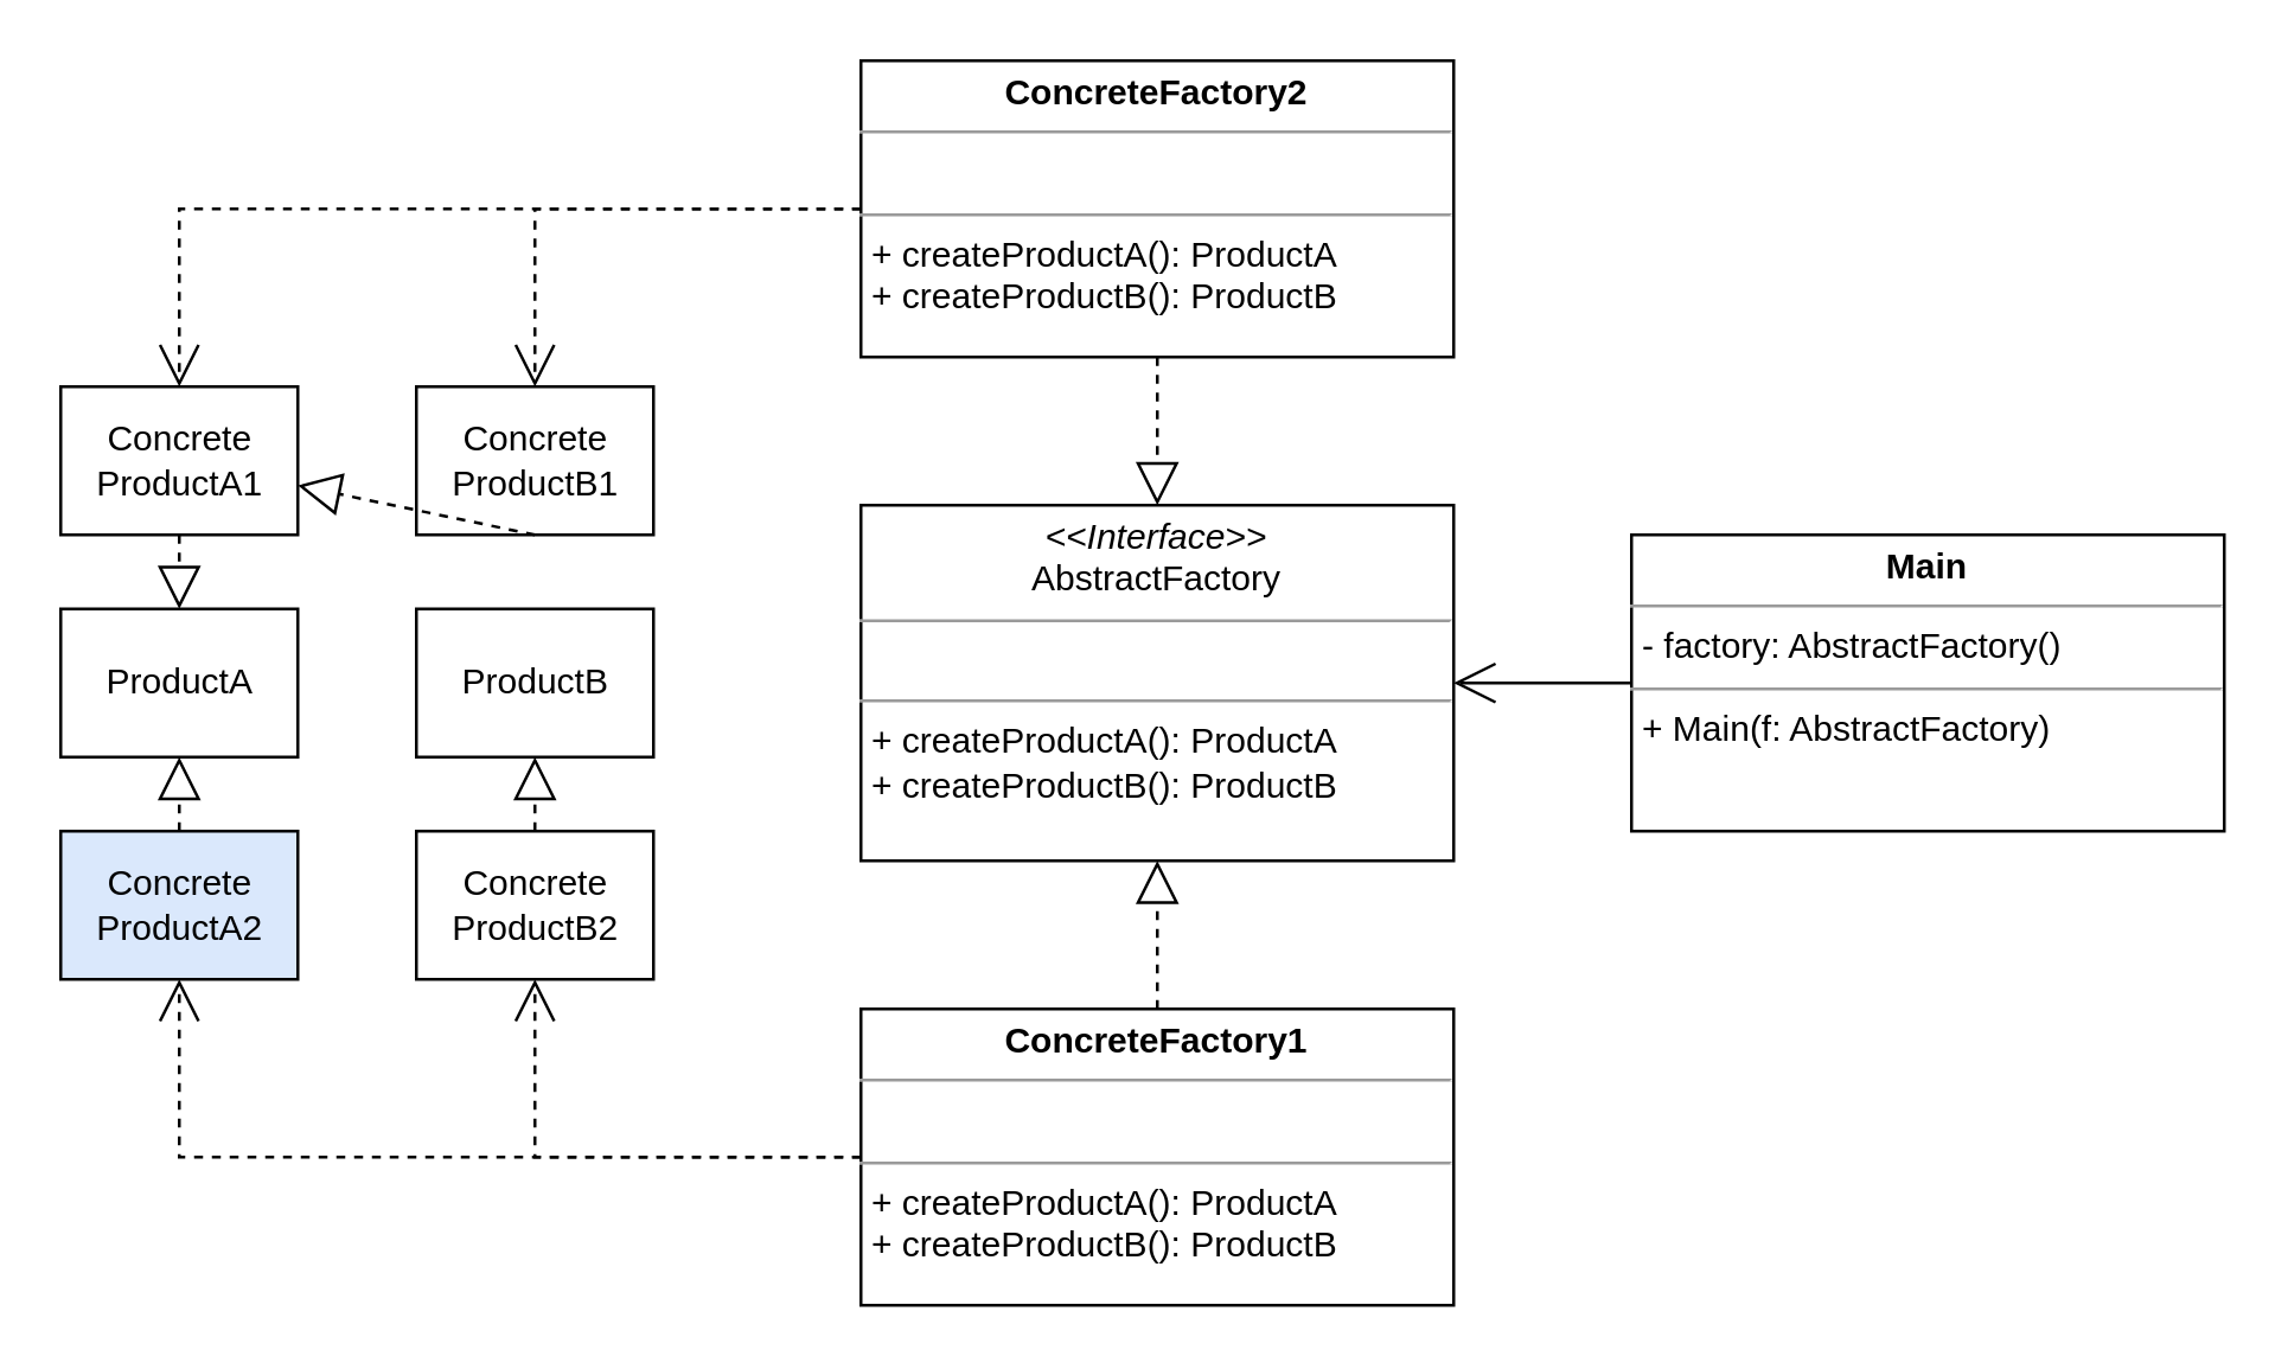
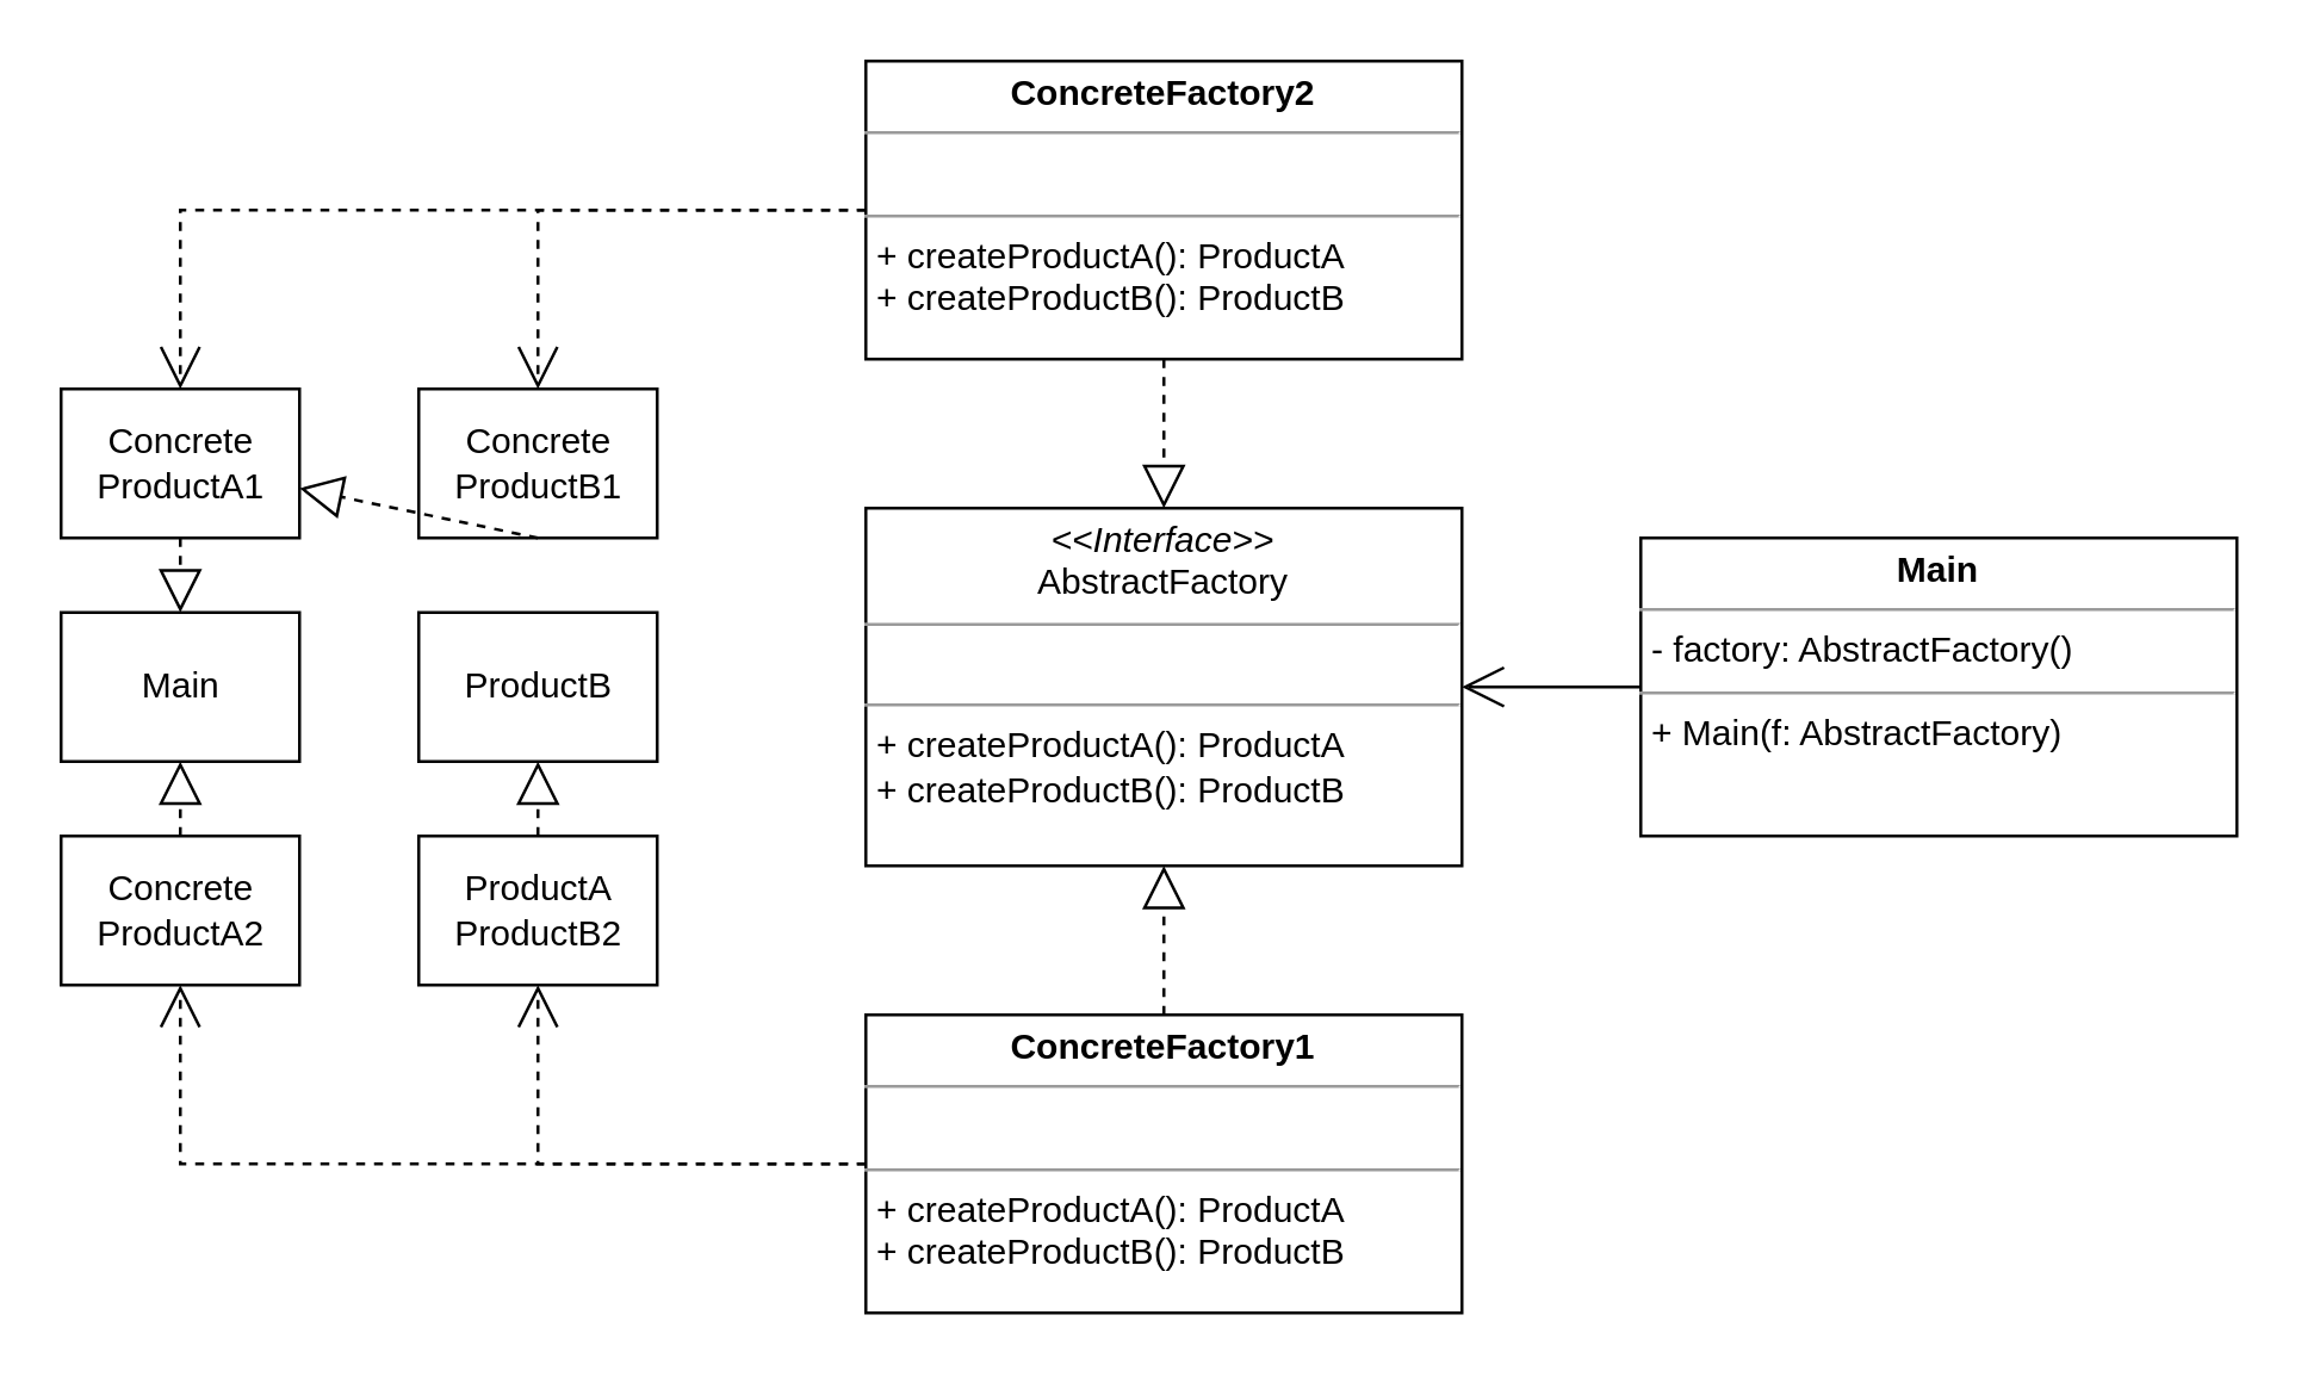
- <mxCell id="11" value="&lt;div&gt;ProductA&lt;/div&gt;" style="html=1;" vertex="1" parent="1"><mxGeometry x="20" y="205" width="80" height="50" as="geometry" /></mxCell>
+ <mxCell id="11" value="&lt;div&gt;Main&lt;/div&gt;" style="html=1;" vertex="1" parent="1"><mxGeometry x="20" y="205" width="80" height="50" as="geometry" /></mxCell>
- <mxCell id="13" value="&lt;div&gt;Concrete&lt;/div&gt;&lt;div&gt;ProductA2&lt;/div&gt;" style="html=1;fillColor=#dae8fc;" vertex="1" parent="1"><mxGeometry x="20" y="280" width="80" height="50" as="geometry" /></mxCell>
+ <mxCell id="13" value="&lt;div&gt;Concrete&lt;/div&gt;&lt;div&gt;ProductA2&lt;/div&gt;" style="html=1;" vertex="1" parent="1"><mxGeometry x="20" y="280" width="80" height="50" as="geometry" /></mxCell>
- <mxCell id="14" value="&lt;div&gt;Concrete&lt;/div&gt;&lt;div&gt;ProductB2&lt;/div&gt;" style="html=1;" vertex="1" parent="1"><mxGeometry x="140" y="280" width="80" height="50" as="geometry" /></mxCell>
+ <mxCell id="14" value="&lt;div&gt;ProductA&lt;/div&gt;&lt;div&gt;ProductB2&lt;/div&gt;" style="html=1;" vertex="1" parent="1"><mxGeometry x="140" y="280" width="80" height="50" as="geometry" /></mxCell>
